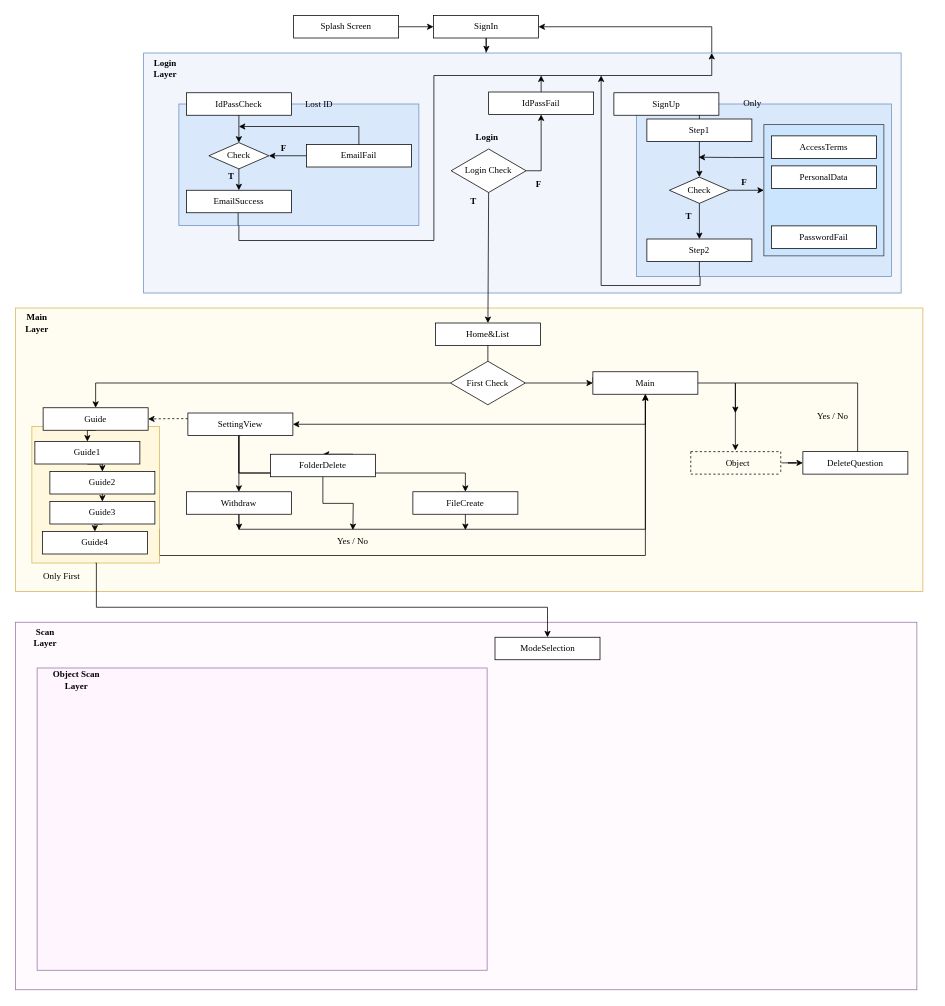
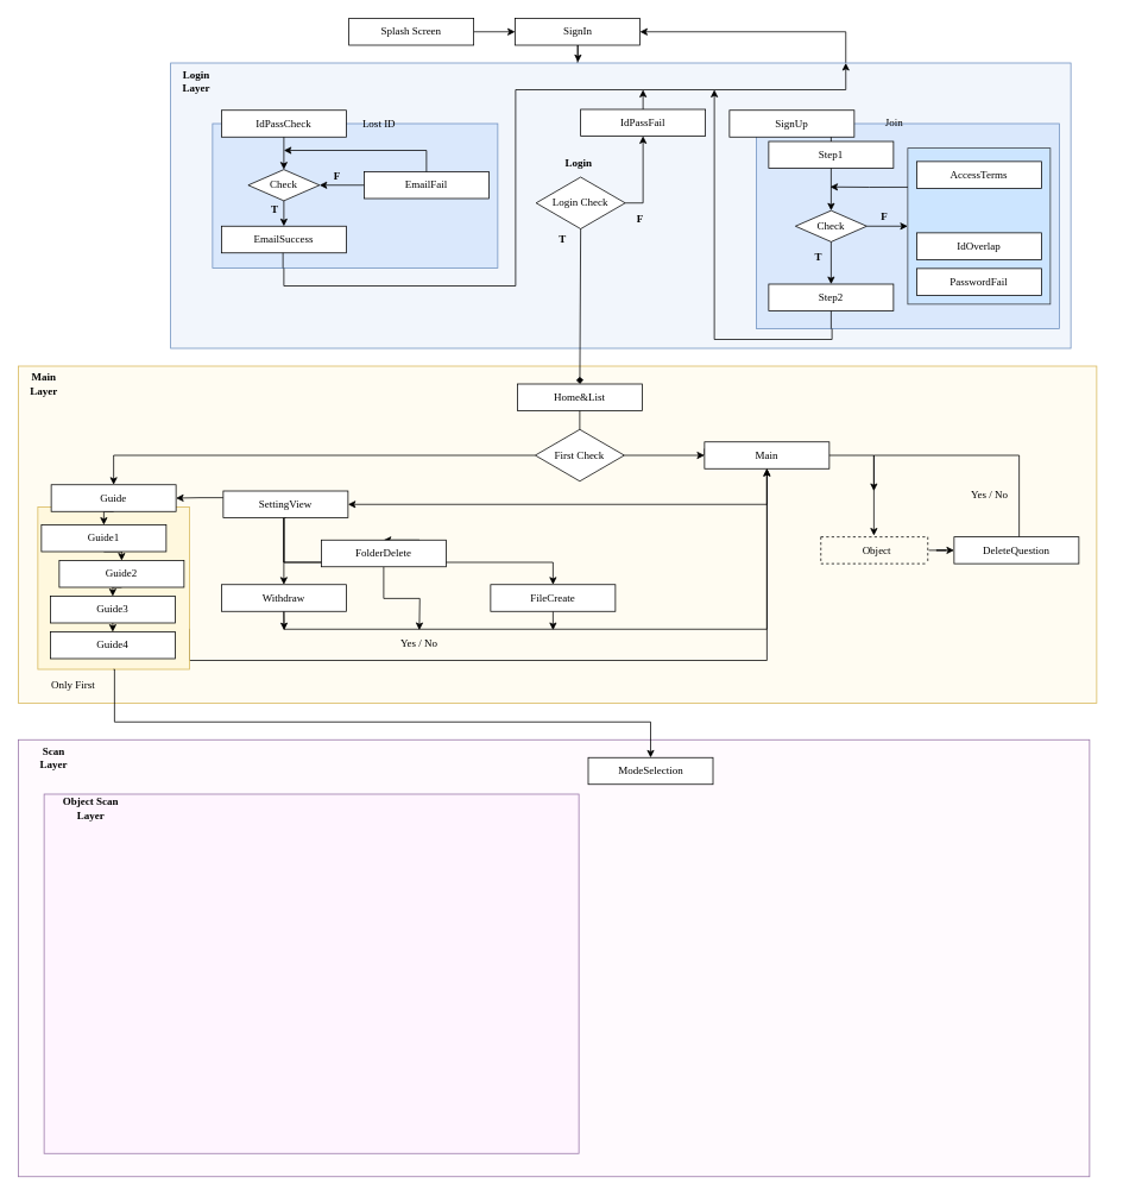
- <mxCell id="104" value="Only" style="text;html=1;strokeColor=none;fillColor=none;align=center;verticalAlign=middle;whiteSpace=wrap;rounded=0;fontFamily=Verdana;" vertex="1" parent="1"><mxGeometry x="963" y="126.5" width="80" height="20" as="geometry" /></mxCell>
+ <mxCell id="104" value="Join" style="text;html=1;strokeColor=none;fillColor=none;align=center;verticalAlign=middle;whiteSpace=wrap;rounded=0;fontFamily=Verdana;" vertex="1" parent="1"><mxGeometry x="963" y="126.5" width="80" height="20" as="geometry" /></mxCell>
- <mxCell id="34" value="PersonalData" style="rounded=0;whiteSpace=wrap;fontFamily=Verdana;html=1;" parent="19" vertex="1"><mxGeometry x="180" y="82.5" width="140" height="30" as="geometry" /></mxCell>
+ <mxCell id="35" value="IdOverlap" style="rounded=0;whiteSpace=wrap;fontFamily=Verdana;html=1;" parent="19" vertex="1"><mxGeometry x="180" y="122.5" width="140" height="30" as="geometry" /></mxCell>
- <mxCell id="53" value="" style="endArrow=classic;html=1;fontFamily=Verdana;exitX=0.5;exitY=1;exitDx=0;exitDy=0;" edge="1" parent="1" source="46" target="58"><mxGeometry width="50" height="50" relative="1" as="geometry"><mxPoint x="101" y="420" as="sourcePoint" /><mxPoint x="651" y="400" as="targetPoint" /></mxGeometry></mxCell>
+ <mxCell id="53" value="" style="endArrow=diamond;html=1;fontFamily=Verdana;exitX=0.5;exitY=1;exitDx=0;exitDy=0;" edge="1" parent="1" source="46" target="58"><mxGeometry width="50" height="50" relative="1" as="geometry"><mxPoint x="101" y="420" as="sourcePoint" /><mxPoint x="651" y="400" as="targetPoint" /></mxGeometry></mxCell>
- <mxCell id="63" style="edgeStyle=orthogonalEdgeStyle;rounded=0;orthogonalLoop=1;jettySize=auto;html=1;exitX=0;exitY=0.25;exitDx=0;exitDy=0;entryX=1;entryY=0.5;entryDx=0;entryDy=0;fontFamily=Verdana;dashed=1;" edge="1" parent="1" source="66" target="74"><mxGeometry relative="1" as="geometry" /></mxCell>
+ <mxCell id="63" style="edgeStyle=orthogonalEdgeStyle;rounded=0;orthogonalLoop=1;jettySize=auto;html=1;exitX=0;exitY=0.25;exitDx=0;exitDy=0;entryX=1;entryY=0.5;entryDx=0;entryDy=0;fontFamily=Verdana;" edge="1" parent="1" source="66" target="74"><mxGeometry relative="1" as="geometry" /></mxCell>
- <mxCell id="84" value="Guide3" style="rounded=0;whiteSpace=wrap;fontFamily=Verdana;html=1;" vertex="1" parent="1"><mxGeometry x="66" y="668" width="140" height="30" as="geometry" /></mxCell>
+ <mxCell id="84" value="Guide3" style="rounded=0;whiteSpace=wrap;fontFamily=Verdana;html=1;" vertex="1" parent="1"><mxGeometry x="56" y="668" width="140" height="30" as="geometry" /></mxCell>
